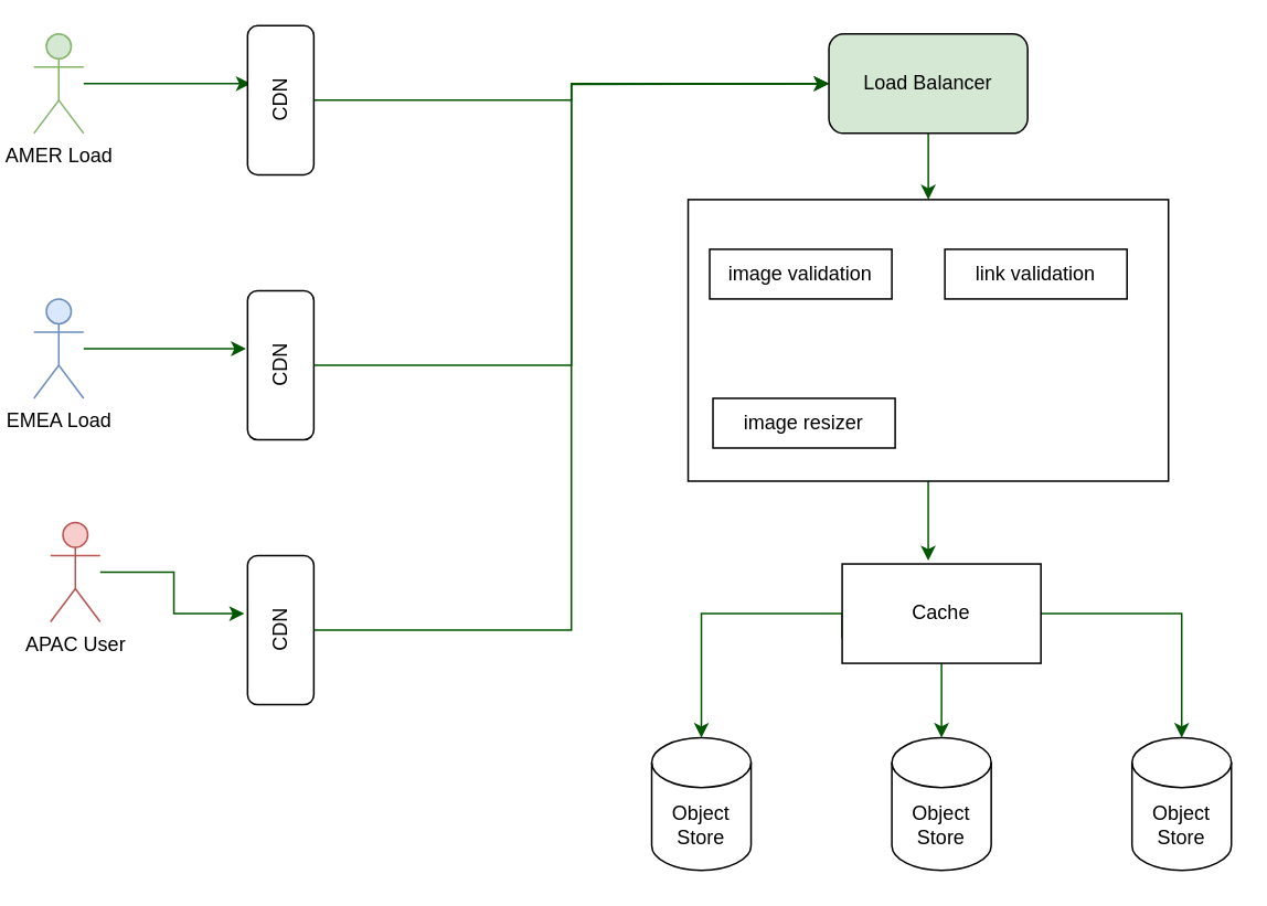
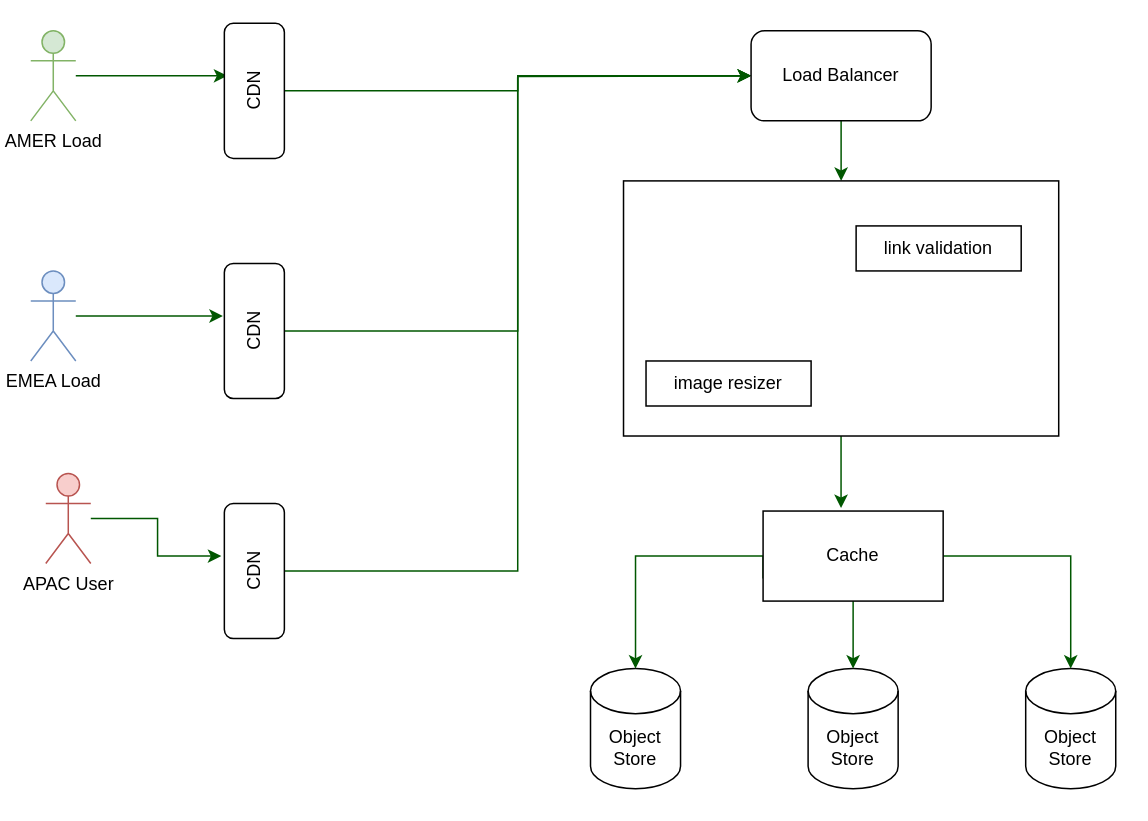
- <mxCell id="15" value="Load Balancer" style="rounded=1;whiteSpace=wrap;html=1;fillColor=#d5e8d4;" vertex="1" parent="1"><mxGeometry x="500" y="20" width="120" height="60" as="geometry" /></mxCell>
+ <mxCell id="15" value="Load Balancer" style="rounded=1;whiteSpace=wrap;html=1;" vertex="1" parent="1"><mxGeometry x="500" y="20" width="120" height="60" as="geometry" /></mxCell>
- <mxCell id="22" value="image validation" style="rounded=0;whiteSpace=wrap;html=1;" vertex="1" parent="1"><mxGeometry x="428" y="150" width="110" height="30" as="geometry" /></mxCell>
